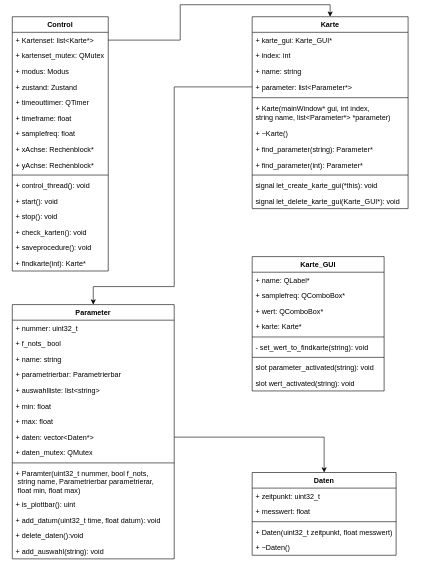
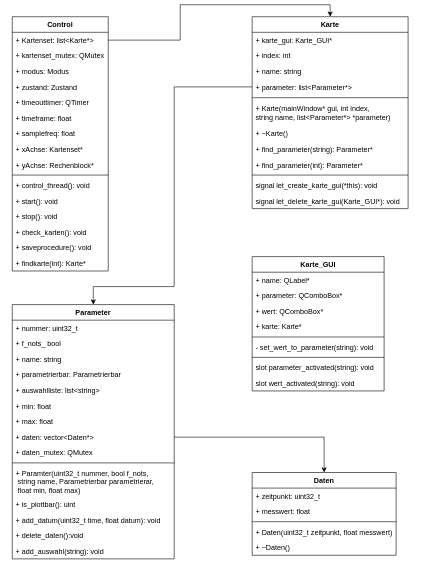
- <mxCell id="10" value="+ xAchse: Rechenblock*" style="text;strokeColor=none;fillColor=none;align=left;verticalAlign=top;spacingLeft=4;spacingRight=4;overflow=hidden;rotatable=0;points=[[0,0.5],[1,0.5]];portConstraint=eastwest;" parent="2" vertex="1"><mxGeometry y="208" width="160" height="26" as="geometry" /></mxCell>
+ <mxCell id="10" value="+ xAchse: Kartenset*" style="text;strokeColor=none;fillColor=none;align=left;verticalAlign=top;spacingLeft=4;spacingRight=4;overflow=hidden;rotatable=0;points=[[0,0.5],[1,0.5]];portConstraint=eastwest;" parent="2" vertex="1"><mxGeometry y="208" width="160" height="26" as="geometry" /></mxCell>
- <mxCell id="56" value="+ samplefreq: QComboBox*" style="text;strokeColor=none;fillColor=none;align=left;verticalAlign=top;spacingLeft=4;spacingRight=4;overflow=hidden;rotatable=0;points=[[0,0.5],[1,0.5]];portConstraint=eastwest;" parent="54" vertex="1"><mxGeometry y="52" width="220" height="26" as="geometry" /></mxCell>
+ <mxCell id="56" value="+ parameter: QComboBox*" style="text;strokeColor=none;fillColor=none;align=left;verticalAlign=top;spacingLeft=4;spacingRight=4;overflow=hidden;rotatable=0;points=[[0,0.5],[1,0.5]];portConstraint=eastwest;" parent="54" vertex="1"><mxGeometry y="52" width="220" height="26" as="geometry" /></mxCell>
- <mxCell id="60" value="- set_wert_to_findkarte(string): void" style="text;strokeColor=none;fillColor=none;align=left;verticalAlign=top;spacingLeft=4;spacingRight=4;overflow=hidden;rotatable=0;points=[[0,0.5],[1,0.5]];portConstraint=eastwest;" parent="54" vertex="1"><mxGeometry y="138" width="220" height="26" as="geometry" /></mxCell>
+ <mxCell id="60" value="- set_wert_to_parameter(string): void" style="text;strokeColor=none;fillColor=none;align=left;verticalAlign=top;spacingLeft=4;spacingRight=4;overflow=hidden;rotatable=0;points=[[0,0.5],[1,0.5]];portConstraint=eastwest;" parent="54" vertex="1"><mxGeometry y="138" width="220" height="26" as="geometry" /></mxCell>
